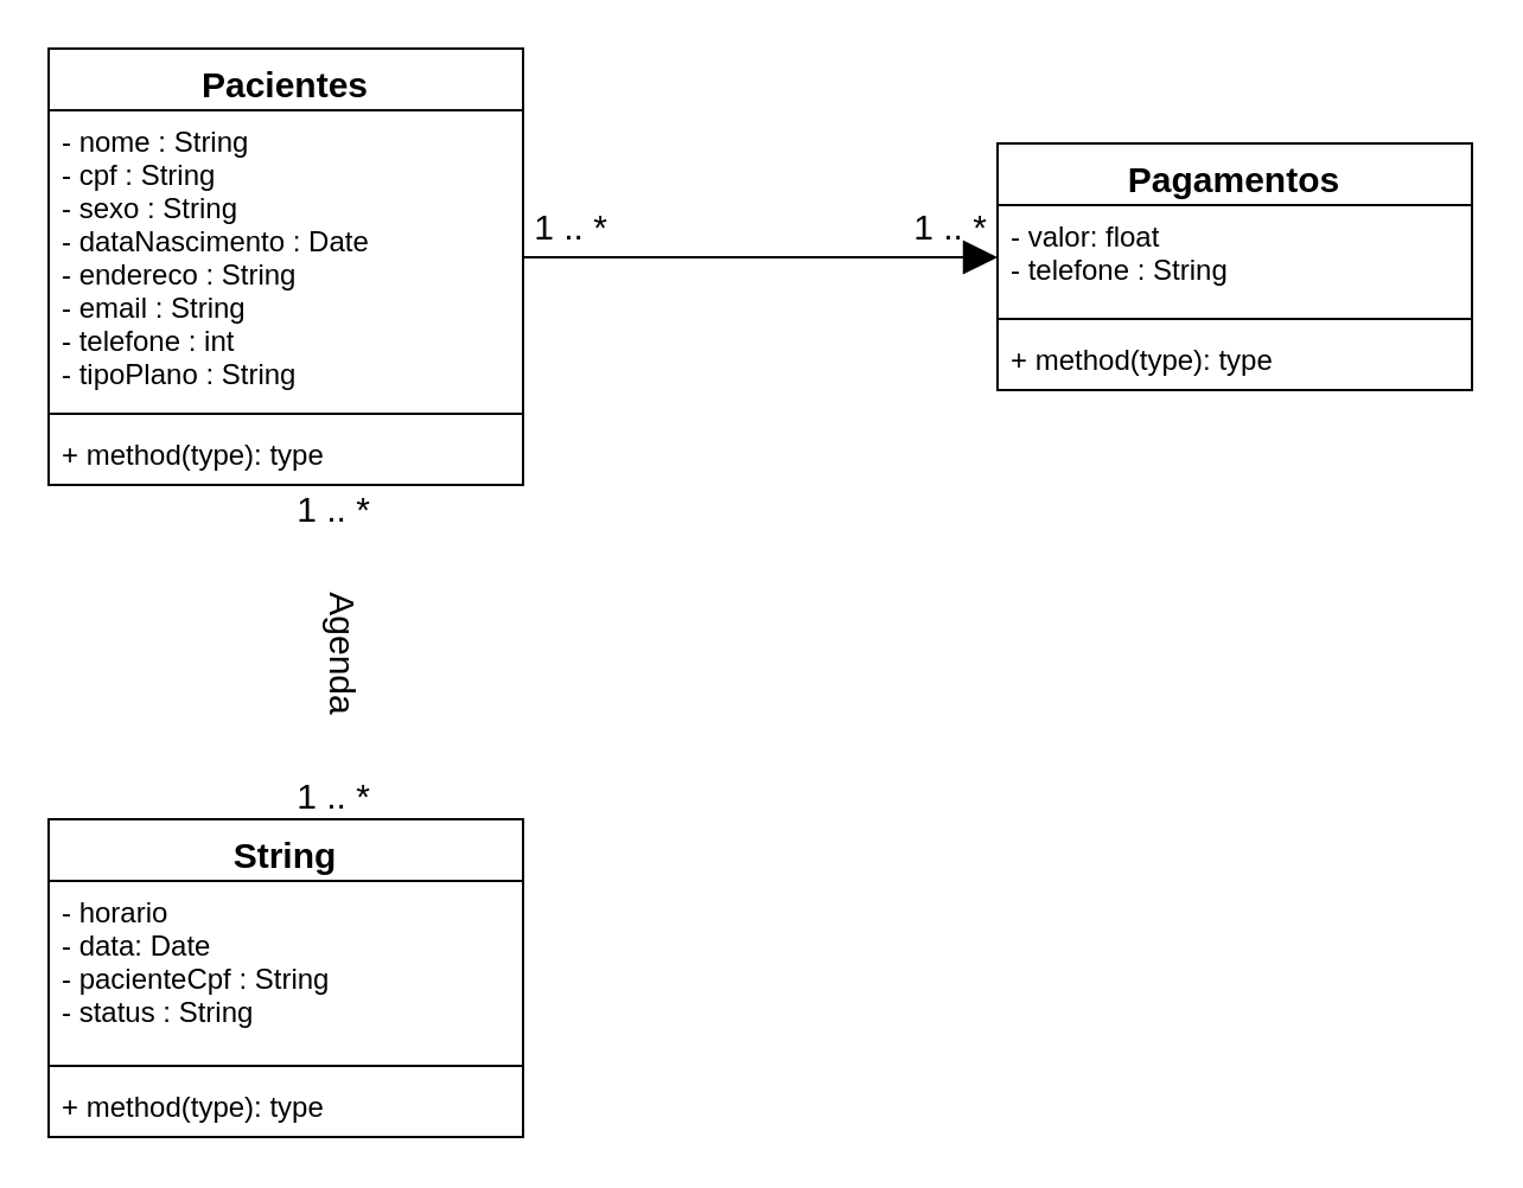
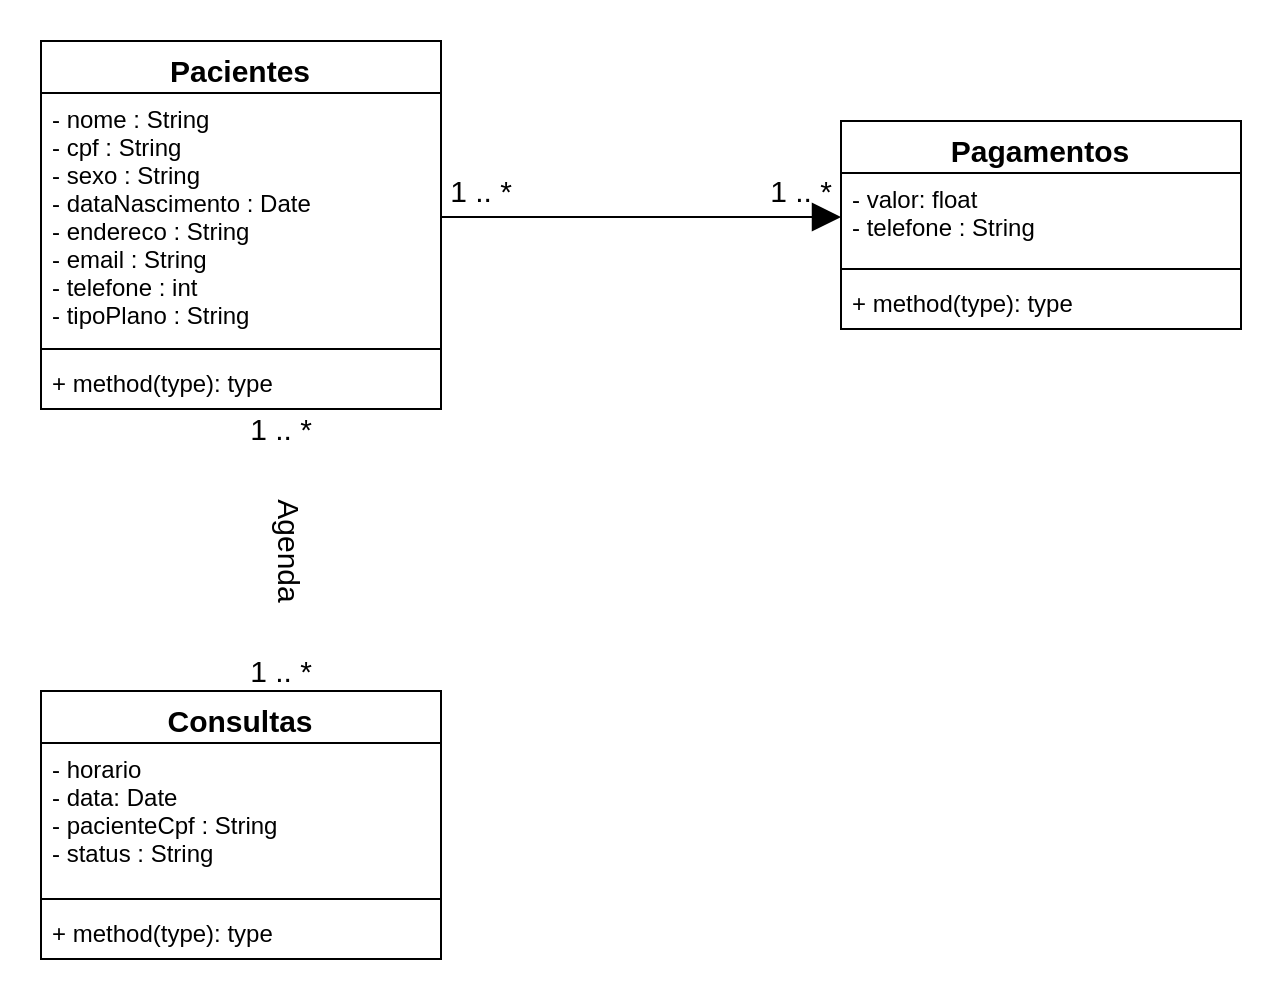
- <mxCell id="6" value="String" style="swimlane;fontStyle=1;align=center;verticalAlign=top;childLayout=stackLayout;horizontal=1;startSize=26;horizontalStack=0;resizeParent=1;resizeParentMax=0;resizeLast=0;collapsible=1;marginBottom=0;fontSize=15;" vertex="1" parent="1"><mxGeometry x="20" y="345" width="200" height="134" as="geometry" /></mxCell>
+ <mxCell id="6" value="Consultas" style="swimlane;fontStyle=1;align=center;verticalAlign=top;childLayout=stackLayout;horizontal=1;startSize=26;horizontalStack=0;resizeParent=1;resizeParentMax=0;resizeLast=0;collapsible=1;marginBottom=0;fontSize=15;" vertex="1" parent="1"><mxGeometry x="20" y="345" width="200" height="134" as="geometry" /></mxCell>
